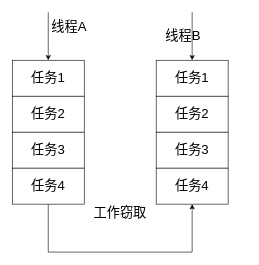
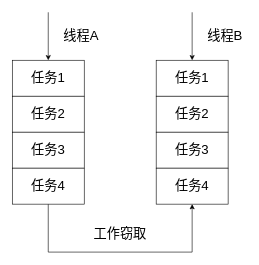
- <mxCell id="13" value="线程A" style="text;html=1;strokeColor=none;fillColor=none;align=center;verticalAlign=middle;whiteSpace=wrap;rounded=0;fontSize=22;" vertex="1" parent="1"><mxGeometry x="80" y="35" width="70" height="20" as="geometry" /></mxCell>
+ <mxCell id="13" value="线程A" style="text;html=1;strokeColor=none;fillColor=none;align=center;verticalAlign=middle;whiteSpace=wrap;rounded=0;fontSize=22;" vertex="1" parent="1"><mxGeometry x="100" y="50" width="70" height="20" as="geometry" /></mxCell>
- <mxCell id="14" value="线程B" style="text;html=1;strokeColor=none;fillColor=none;align=center;verticalAlign=middle;whiteSpace=wrap;rounded=0;fontSize=22;" vertex="1" parent="1"><mxGeometry x="270" y="50" width="70" height="20" as="geometry" /></mxCell>
+ <mxCell id="14" value="线程B" style="text;html=1;strokeColor=none;fillColor=none;align=center;verticalAlign=middle;whiteSpace=wrap;rounded=0;fontSize=22;" vertex="1" parent="1"><mxGeometry x="340" y="50" width="70" height="20" as="geometry" /></mxCell>
- <mxCell id="15" value="工作窃取" style="text;html=1;strokeColor=none;fillColor=none;align=center;verticalAlign=middle;whiteSpace=wrap;rounded=0;fontSize=22;" vertex="1" parent="1"><mxGeometry x="150" y="345" width="100" height="20" as="geometry" /></mxCell>
+ <mxCell id="15" value="工作窃取" style="text;html=1;strokeColor=none;fillColor=none;align=center;verticalAlign=middle;whiteSpace=wrap;rounded=0;fontSize=22;" vertex="1" parent="1"><mxGeometry x="150" y="380" width="100" height="20" as="geometry" /></mxCell>
